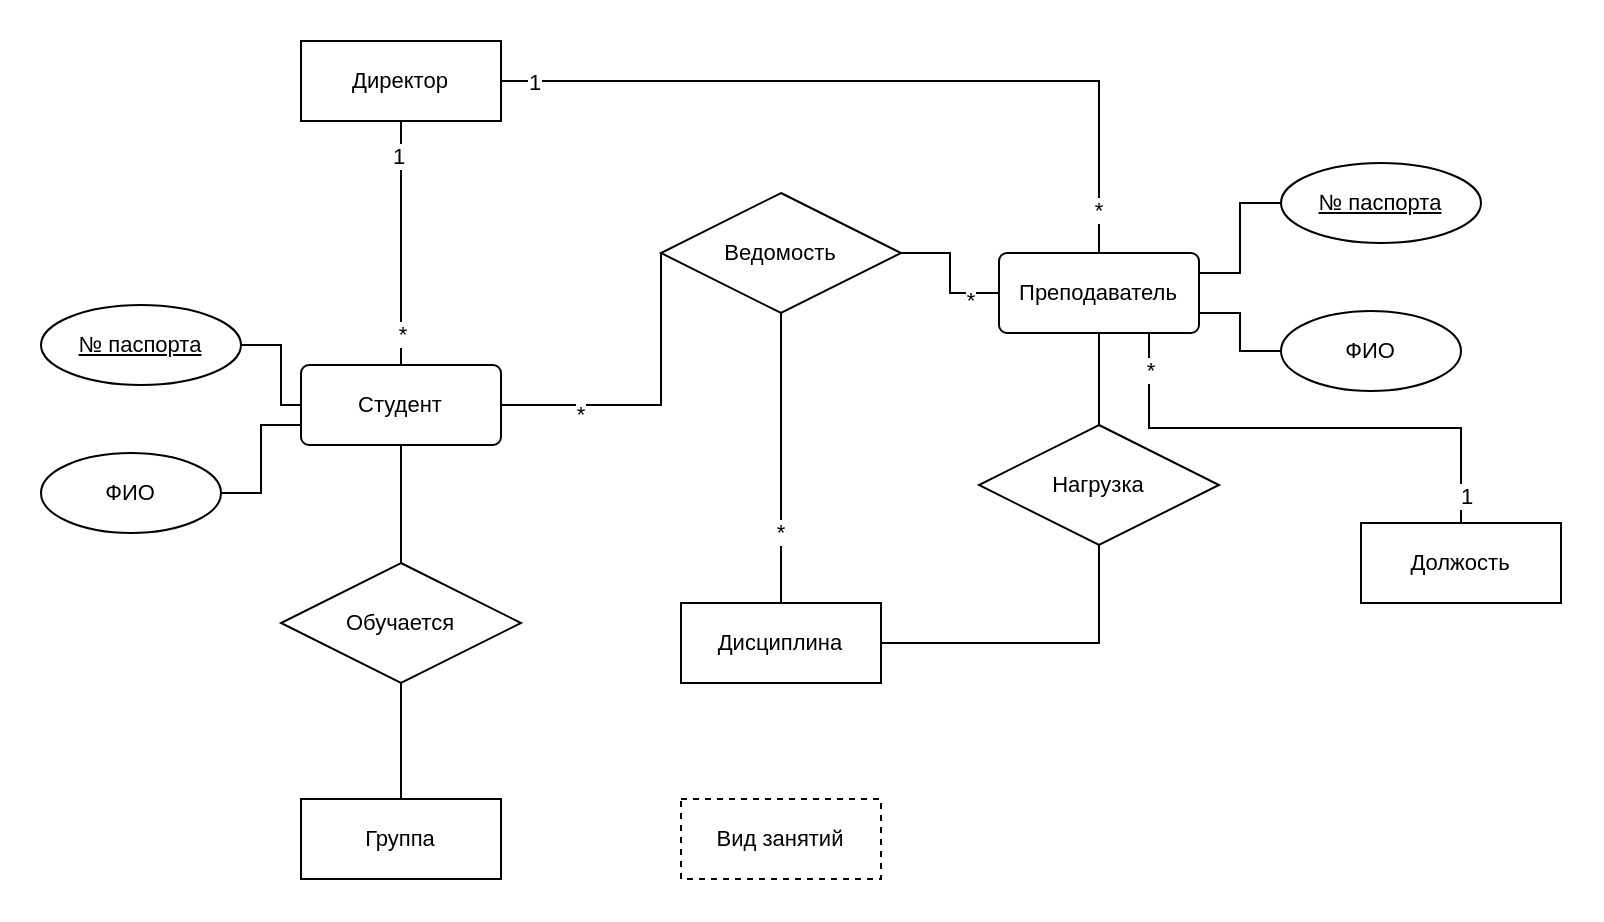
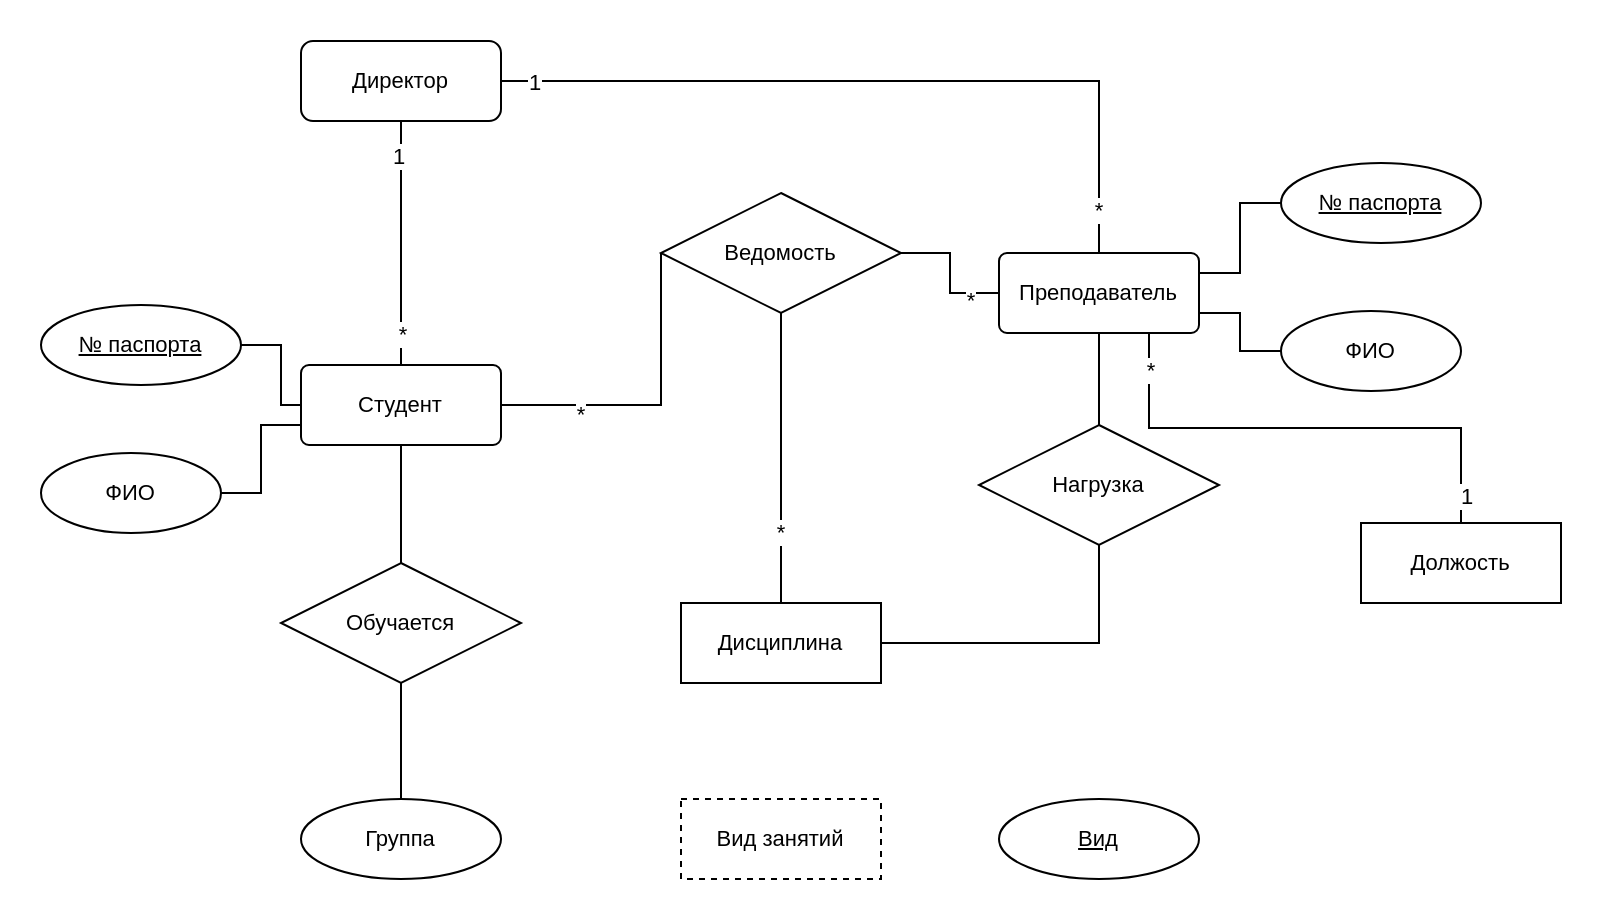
- <mxCell id="31" value="Директор" style="whiteSpace=wrap;html=1;align=center;fontFamily=Helvetica;fontSize=11;fontColor=default;labelBackgroundColor=default;" vertex="1" parent="1"><mxGeometry x="150" y="20" width="100" height="40" as="geometry" /></mxCell>
+ <mxCell id="31" value="Директор" style="whiteSpace=wrap;html=1;align=center;fontFamily=Helvetica;fontSize=11;fontColor=default;labelBackgroundColor=default;rounded=1;" vertex="1" parent="1"><mxGeometry x="150" y="20" width="100" height="40" as="geometry" /></mxCell>
- <mxCell id="16" value="Группа" style="whiteSpace=wrap;html=1;align=center;fontFamily=Helvetica;fontSize=11;fontColor=default;labelBackgroundColor=default;" vertex="1" parent="1"><mxGeometry x="150" y="399" width="100" height="40" as="geometry" /></mxCell>
+ <mxCell id="16" value="Группа" style="ellipse;whiteSpace=wrap;html=1;align=center;fontFamily=Helvetica;fontSize=11;fontColor=default;labelBackgroundColor=default;" vertex="1" parent="1"><mxGeometry x="150" y="399" width="100" height="40" as="geometry" /></mxCell>
+ <mxCell id="35" value="Вид" style="ellipse;whiteSpace=wrap;html=1;align=center;fontStyle=4;fontFamily=Helvetica;fontSize=11;fontColor=default;labelBackgroundColor=default;" vertex="1" parent="1"><mxGeometry x="499" y="399" width="100" height="40" as="geometry" /></mxCell>
